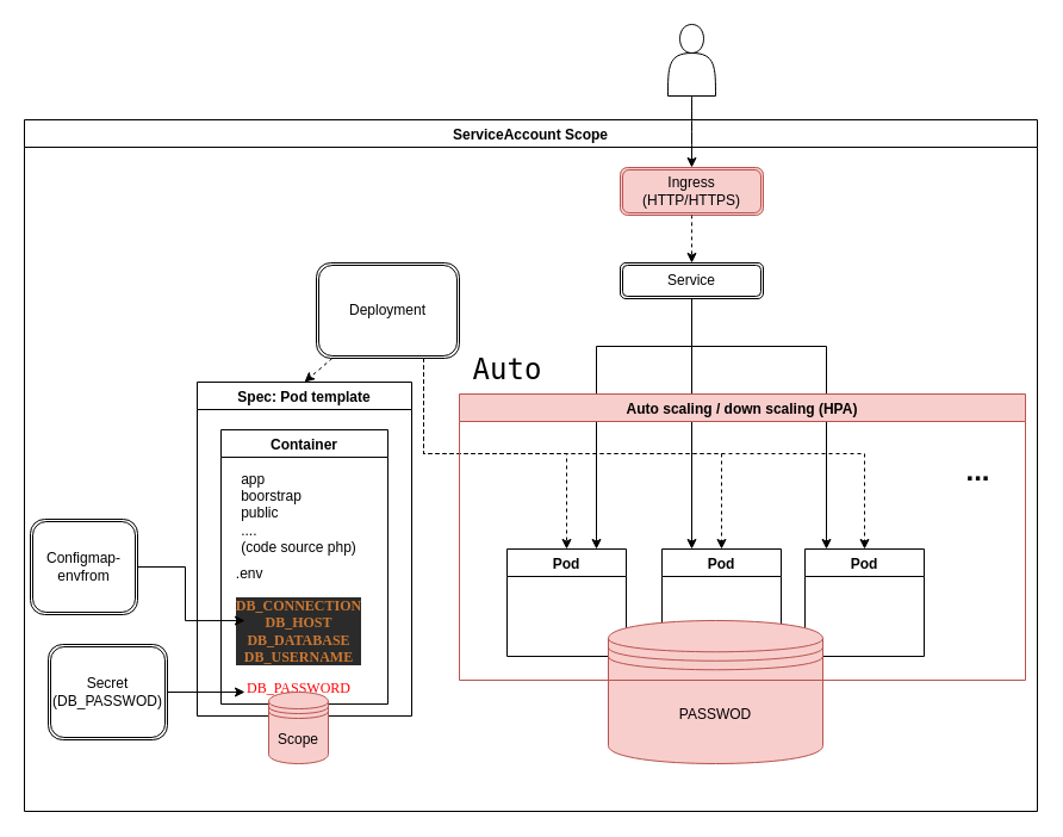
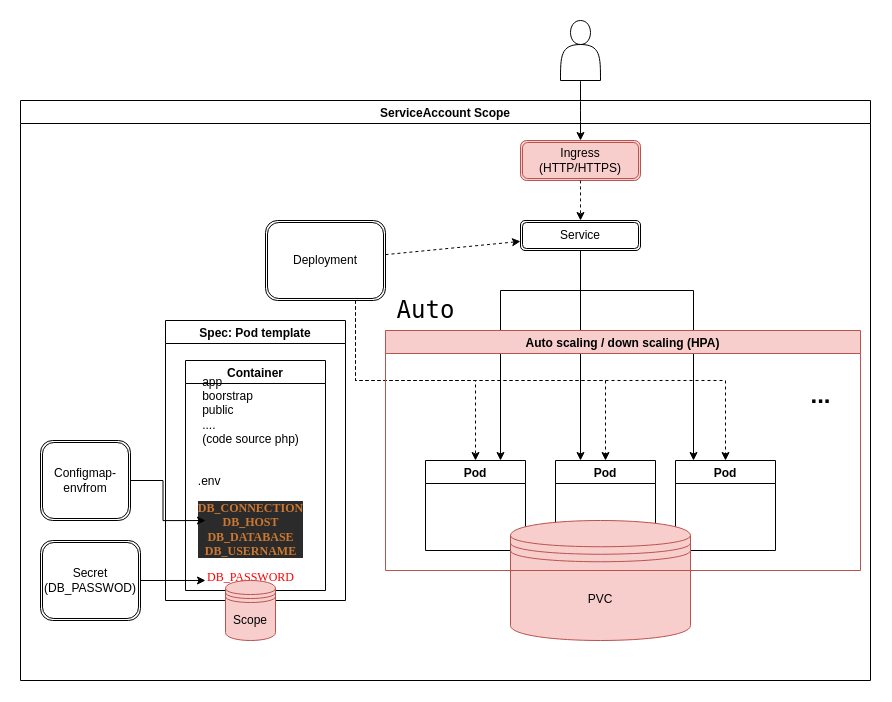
- <mxCell id="18" value="" style="endArrow=classic;html=1;dashed=1;entryX=0.5;entryY=0;entryDx=0;entryDy=0;" edge="1" parent="12" source="13" target="14"><mxGeometry width="50" height="50" relative="1" as="geometry"><mxPoint x="185" y="330" as="sourcePoint" /><mxPoint x="255" y="330" as="targetPoint" /></mxGeometry></mxCell>
+ <mxCell id="18" value="" style="endArrow=classic;html=1;dashed=1;" edge="1" parent="12" source="13" target="28"><mxGeometry width="50" height="50" relative="1" as="geometry"><mxPoint x="185" y="330" as="sourcePoint" /><mxPoint x="255" y="330" as="targetPoint" /></mxGeometry></mxCell>
- <mxCell id="17" value="&lt;div style=&quot;text-align: left&quot;&gt;&lt;span&gt;app&lt;/span&gt;&lt;/div&gt;&lt;div style=&quot;text-align: left&quot;&gt;&lt;span&gt;boorstrap&lt;/span&gt;&lt;/div&gt;&lt;div style=&quot;text-align: left&quot;&gt;&lt;span&gt;public&lt;/span&gt;&lt;/div&gt;&lt;div style=&quot;text-align: left&quot;&gt;....&lt;/div&gt;&lt;div style=&quot;text-align: left&quot;&gt;(code source php)&lt;/div&gt;" style="text;html=1;align=center;verticalAlign=middle;resizable=0;points=[];autosize=1;" vertex="1" parent="15"><mxGeometry x="10" y="30" width="110" height="80" as="geometry" /></mxCell>
+ <mxCell id="17" value="&lt;div style=&quot;text-align: left&quot;&gt;&lt;span&gt;app&lt;/span&gt;&lt;/div&gt;&lt;div style=&quot;text-align: left&quot;&gt;&lt;span&gt;boorstrap&lt;/span&gt;&lt;/div&gt;&lt;div style=&quot;text-align: left&quot;&gt;&lt;span&gt;public&lt;/span&gt;&lt;/div&gt;&lt;div style=&quot;text-align: left&quot;&gt;....&lt;/div&gt;&lt;div style=&quot;text-align: left&quot;&gt;(code source php)&lt;/div&gt;" style="text;html=1;align=center;verticalAlign=middle;resizable=0;points=[];autosize=1;" vertex="1" parent="15"><mxGeometry x="10" y="10" width="110" height="80" as="geometry" /></mxCell>
- <mxCell id="19" value="Configmap-envfrom" style="shape=ext;double=1;rounded=1;whiteSpace=wrap;html=1;" vertex="1" parent="12"><mxGeometry x="5" y="335" width="90" height="80" as="geometry" /></mxCell>
+ <mxCell id="19" value="Configmap-envfrom" style="shape=ext;double=1;rounded=1;whiteSpace=wrap;html=1;" vertex="1" parent="12"><mxGeometry x="20" y="340" width="90" height="80" as="geometry" /></mxCell>
- <mxCell id="25" value="PASSWOD" style="shape=datastore;whiteSpace=wrap;html=1;fillColor=#f8cecc;strokeColor=#b85450;" vertex="1" parent="12"><mxGeometry x="490" y="420" width="180" height="120" as="geometry" /></mxCell>
+ <mxCell id="25" value="PVC" style="shape=datastore;whiteSpace=wrap;html=1;fillColor=#f8cecc;strokeColor=#b85450;" vertex="1" parent="12"><mxGeometry x="490" y="420" width="180" height="120" as="geometry" /></mxCell>
